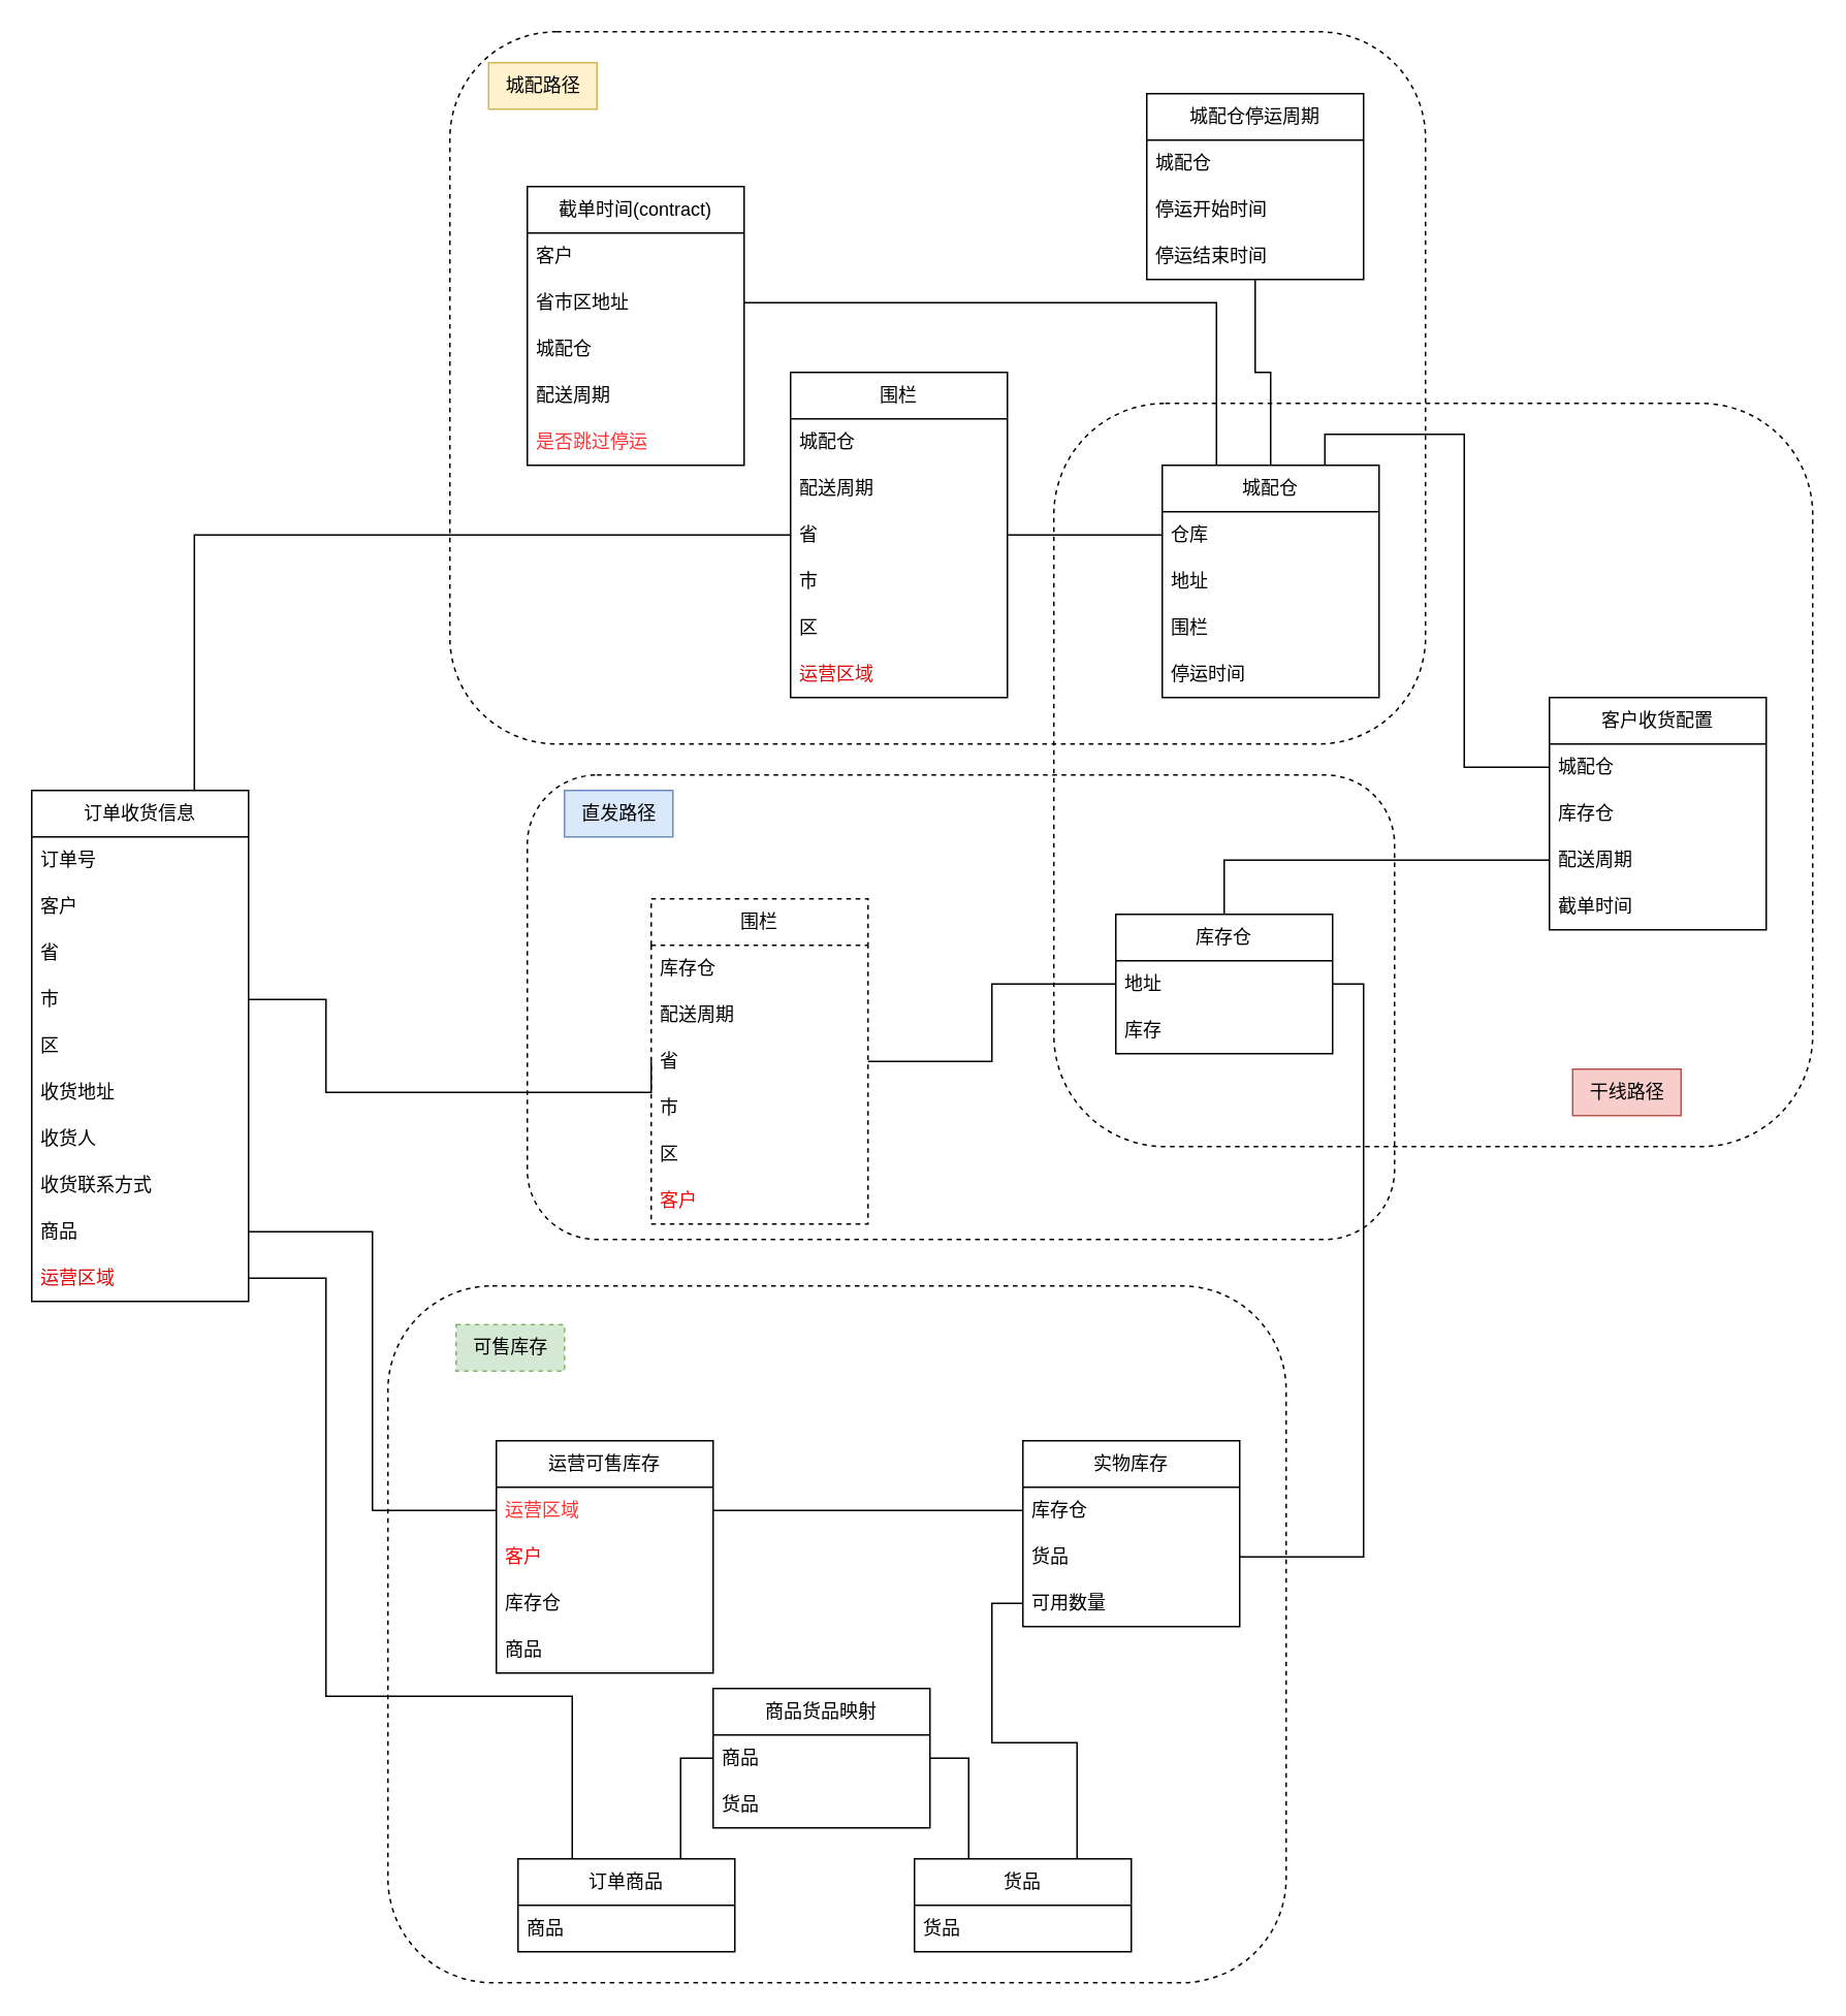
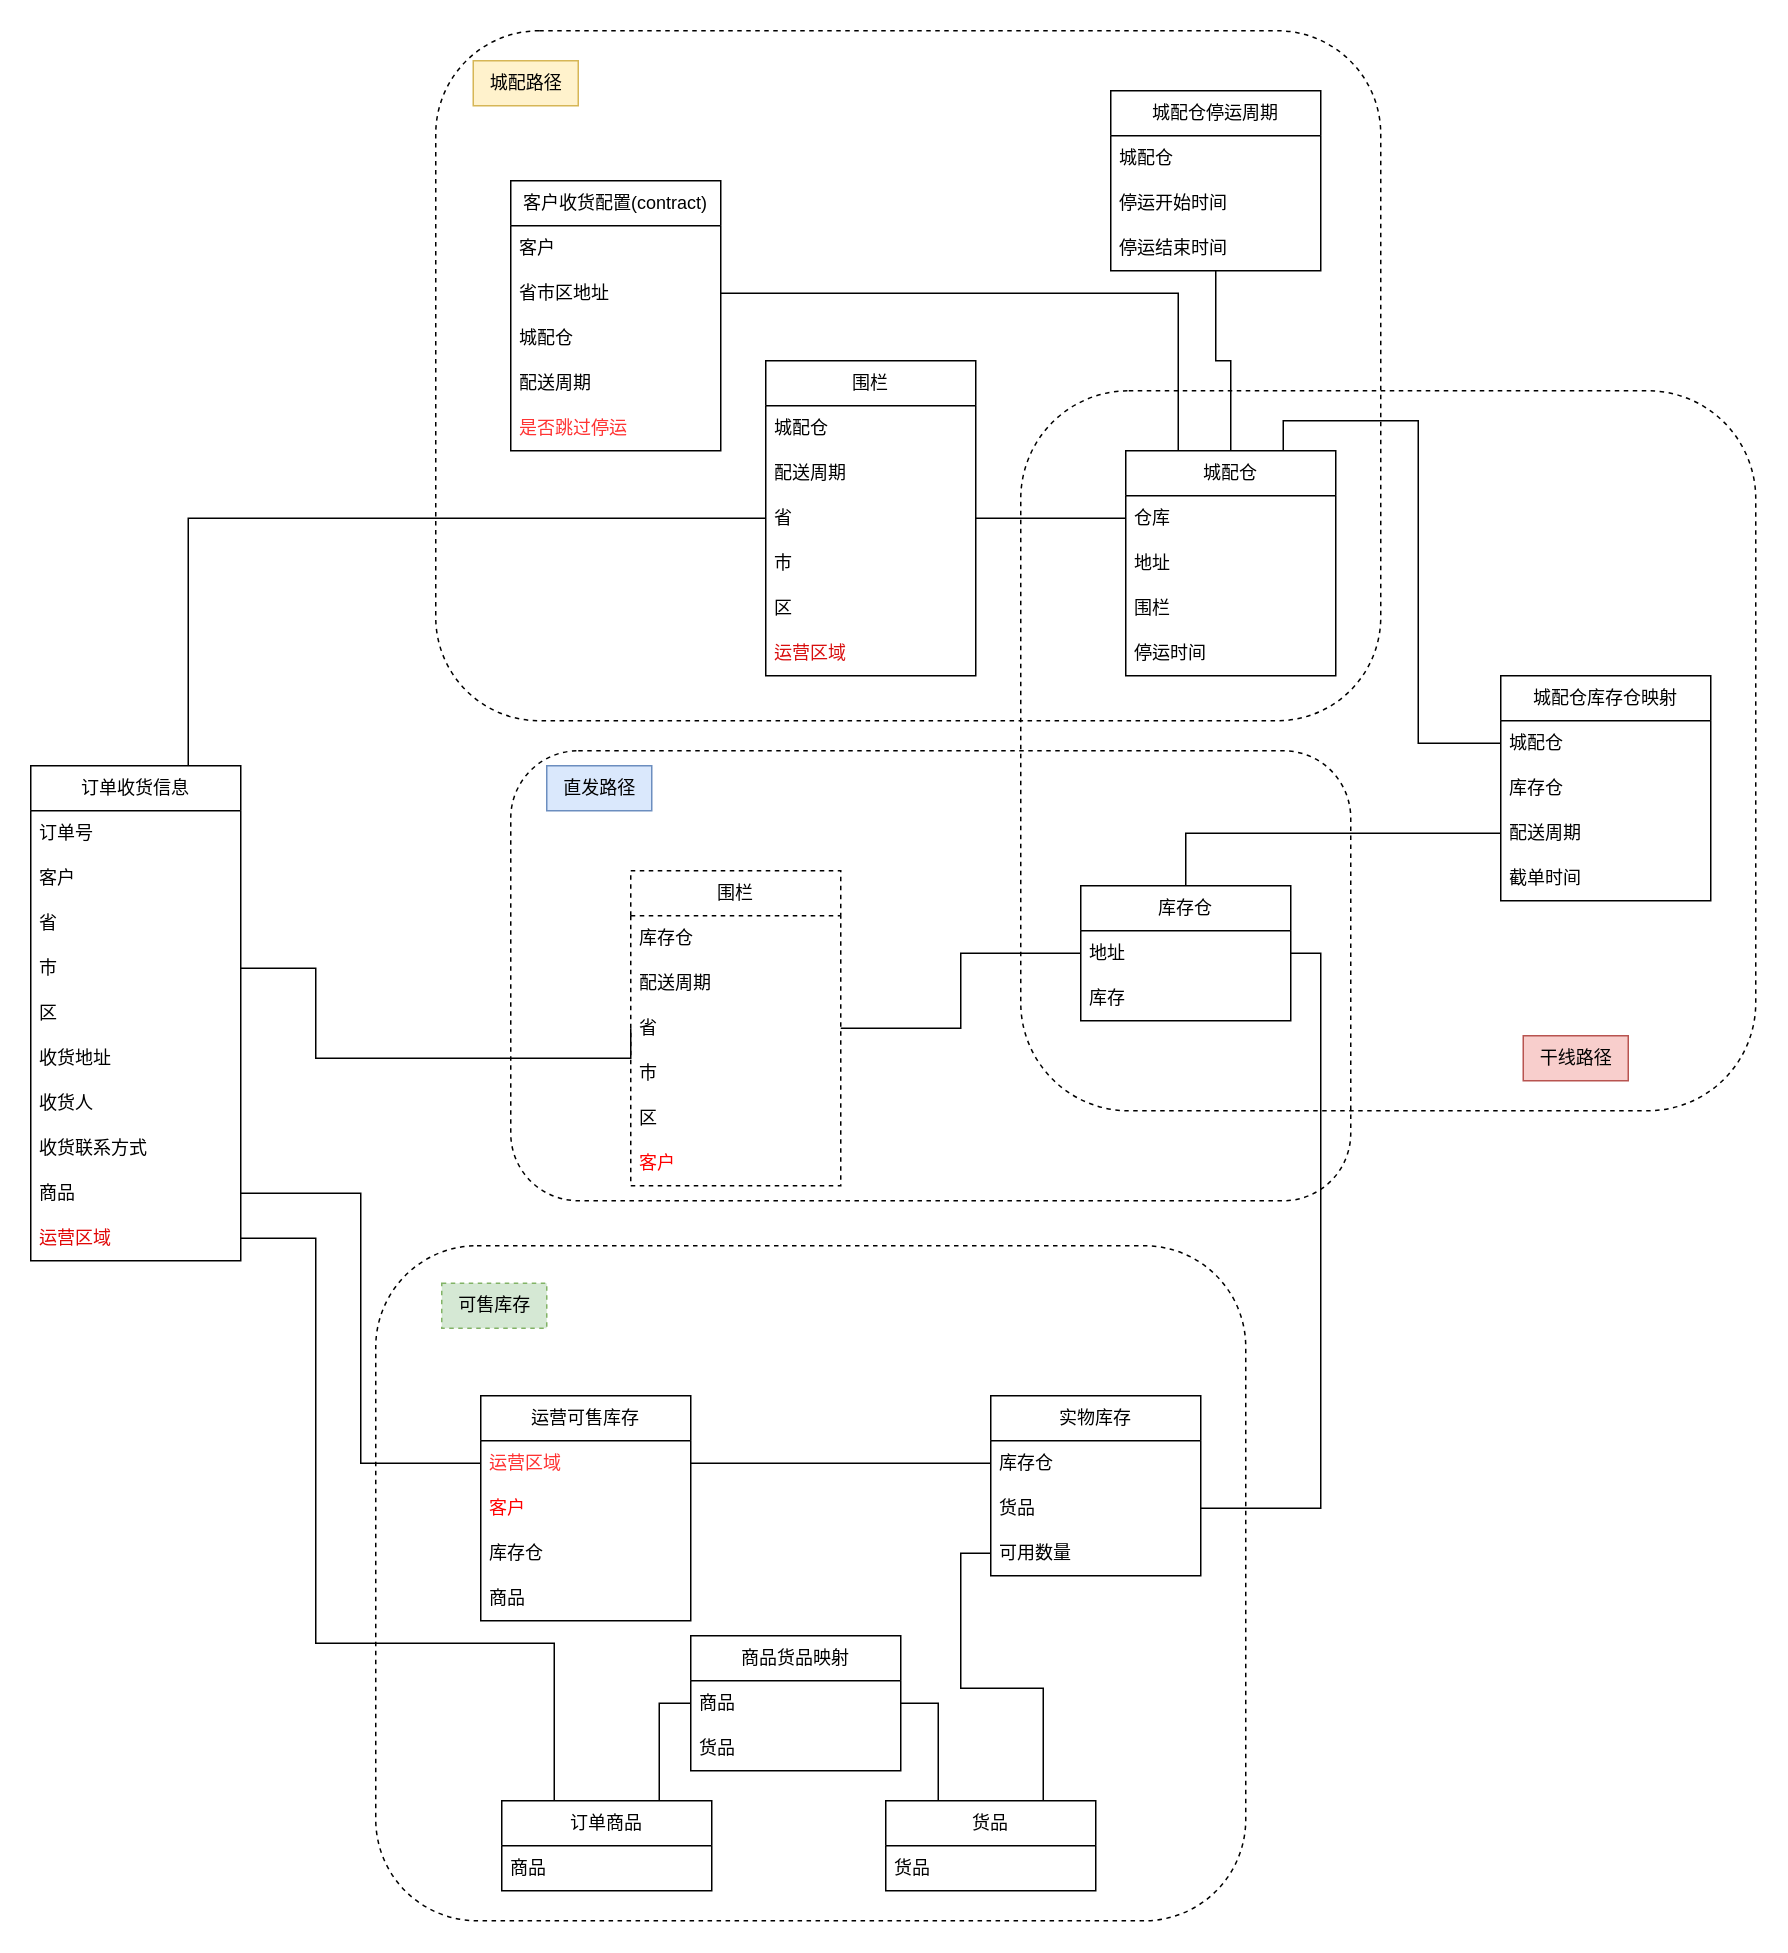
- <mxCell id="56" value="截单时间(contract)" style="swimlane;fontStyle=0;childLayout=stackLayout;horizontal=1;startSize=30;horizontalStack=0;resizeParent=1;resizeParentMax=0;resizeLast=0;collapsible=1;marginBottom=0;whiteSpace=wrap;html=1;" parent="1" vertex="1"><mxGeometry x="340" y="120" width="140" height="180" as="geometry" /></mxCell>
+ <mxCell id="56" value="客户收货配置(contract)" style="swimlane;fontStyle=0;childLayout=stackLayout;horizontal=1;startSize=30;horizontalStack=0;resizeParent=1;resizeParentMax=0;resizeLast=0;collapsible=1;marginBottom=0;whiteSpace=wrap;html=1;" parent="1" vertex="1"><mxGeometry x="340" y="120" width="140" height="180" as="geometry" /></mxCell>
- <mxCell id="34" value="客户收货配置" style="swimlane;fontStyle=0;childLayout=stackLayout;horizontal=1;startSize=30;horizontalStack=0;resizeParent=1;resizeParentMax=0;resizeLast=0;collapsible=1;marginBottom=0;whiteSpace=wrap;html=1;" parent="1" vertex="1"><mxGeometry x="1000" y="450" width="140" height="150" as="geometry" /></mxCell>
+ <mxCell id="34" value="城配仓库存仓映射" style="swimlane;fontStyle=0;childLayout=stackLayout;horizontal=1;startSize=30;horizontalStack=0;resizeParent=1;resizeParentMax=0;resizeLast=0;collapsible=1;marginBottom=0;whiteSpace=wrap;html=1;" parent="1" vertex="1"><mxGeometry x="1000" y="450" width="140" height="150" as="geometry" /></mxCell>
